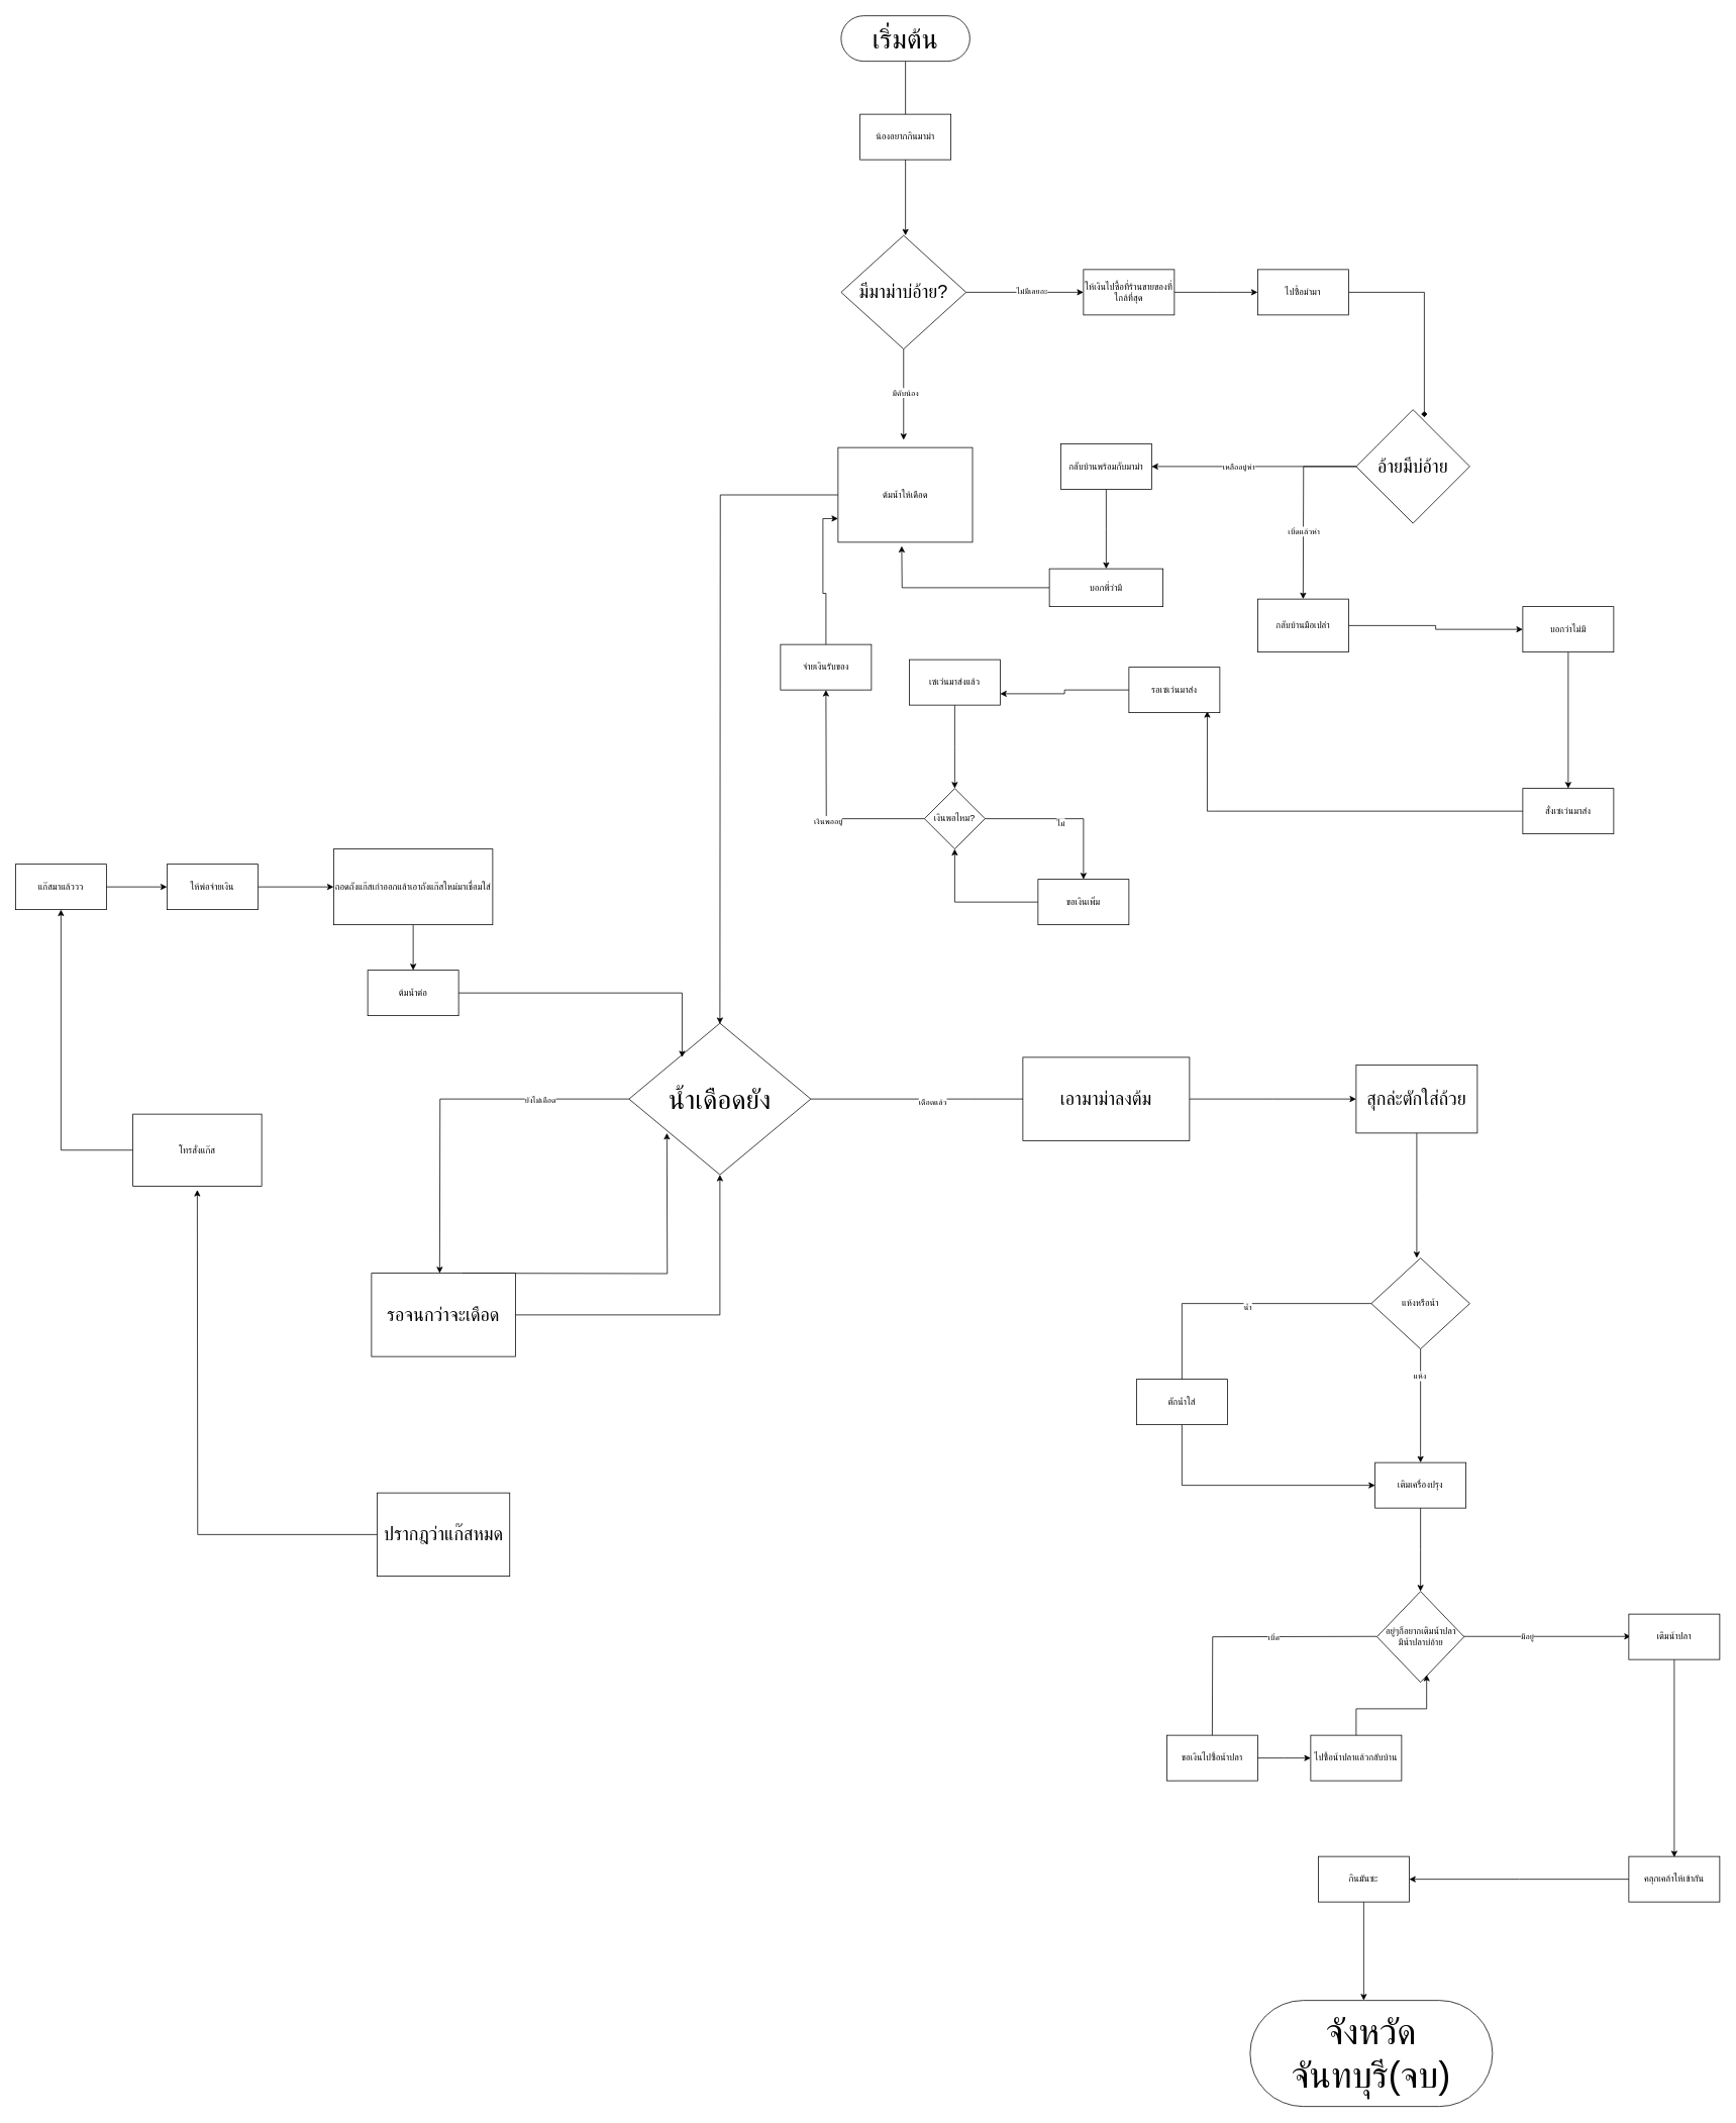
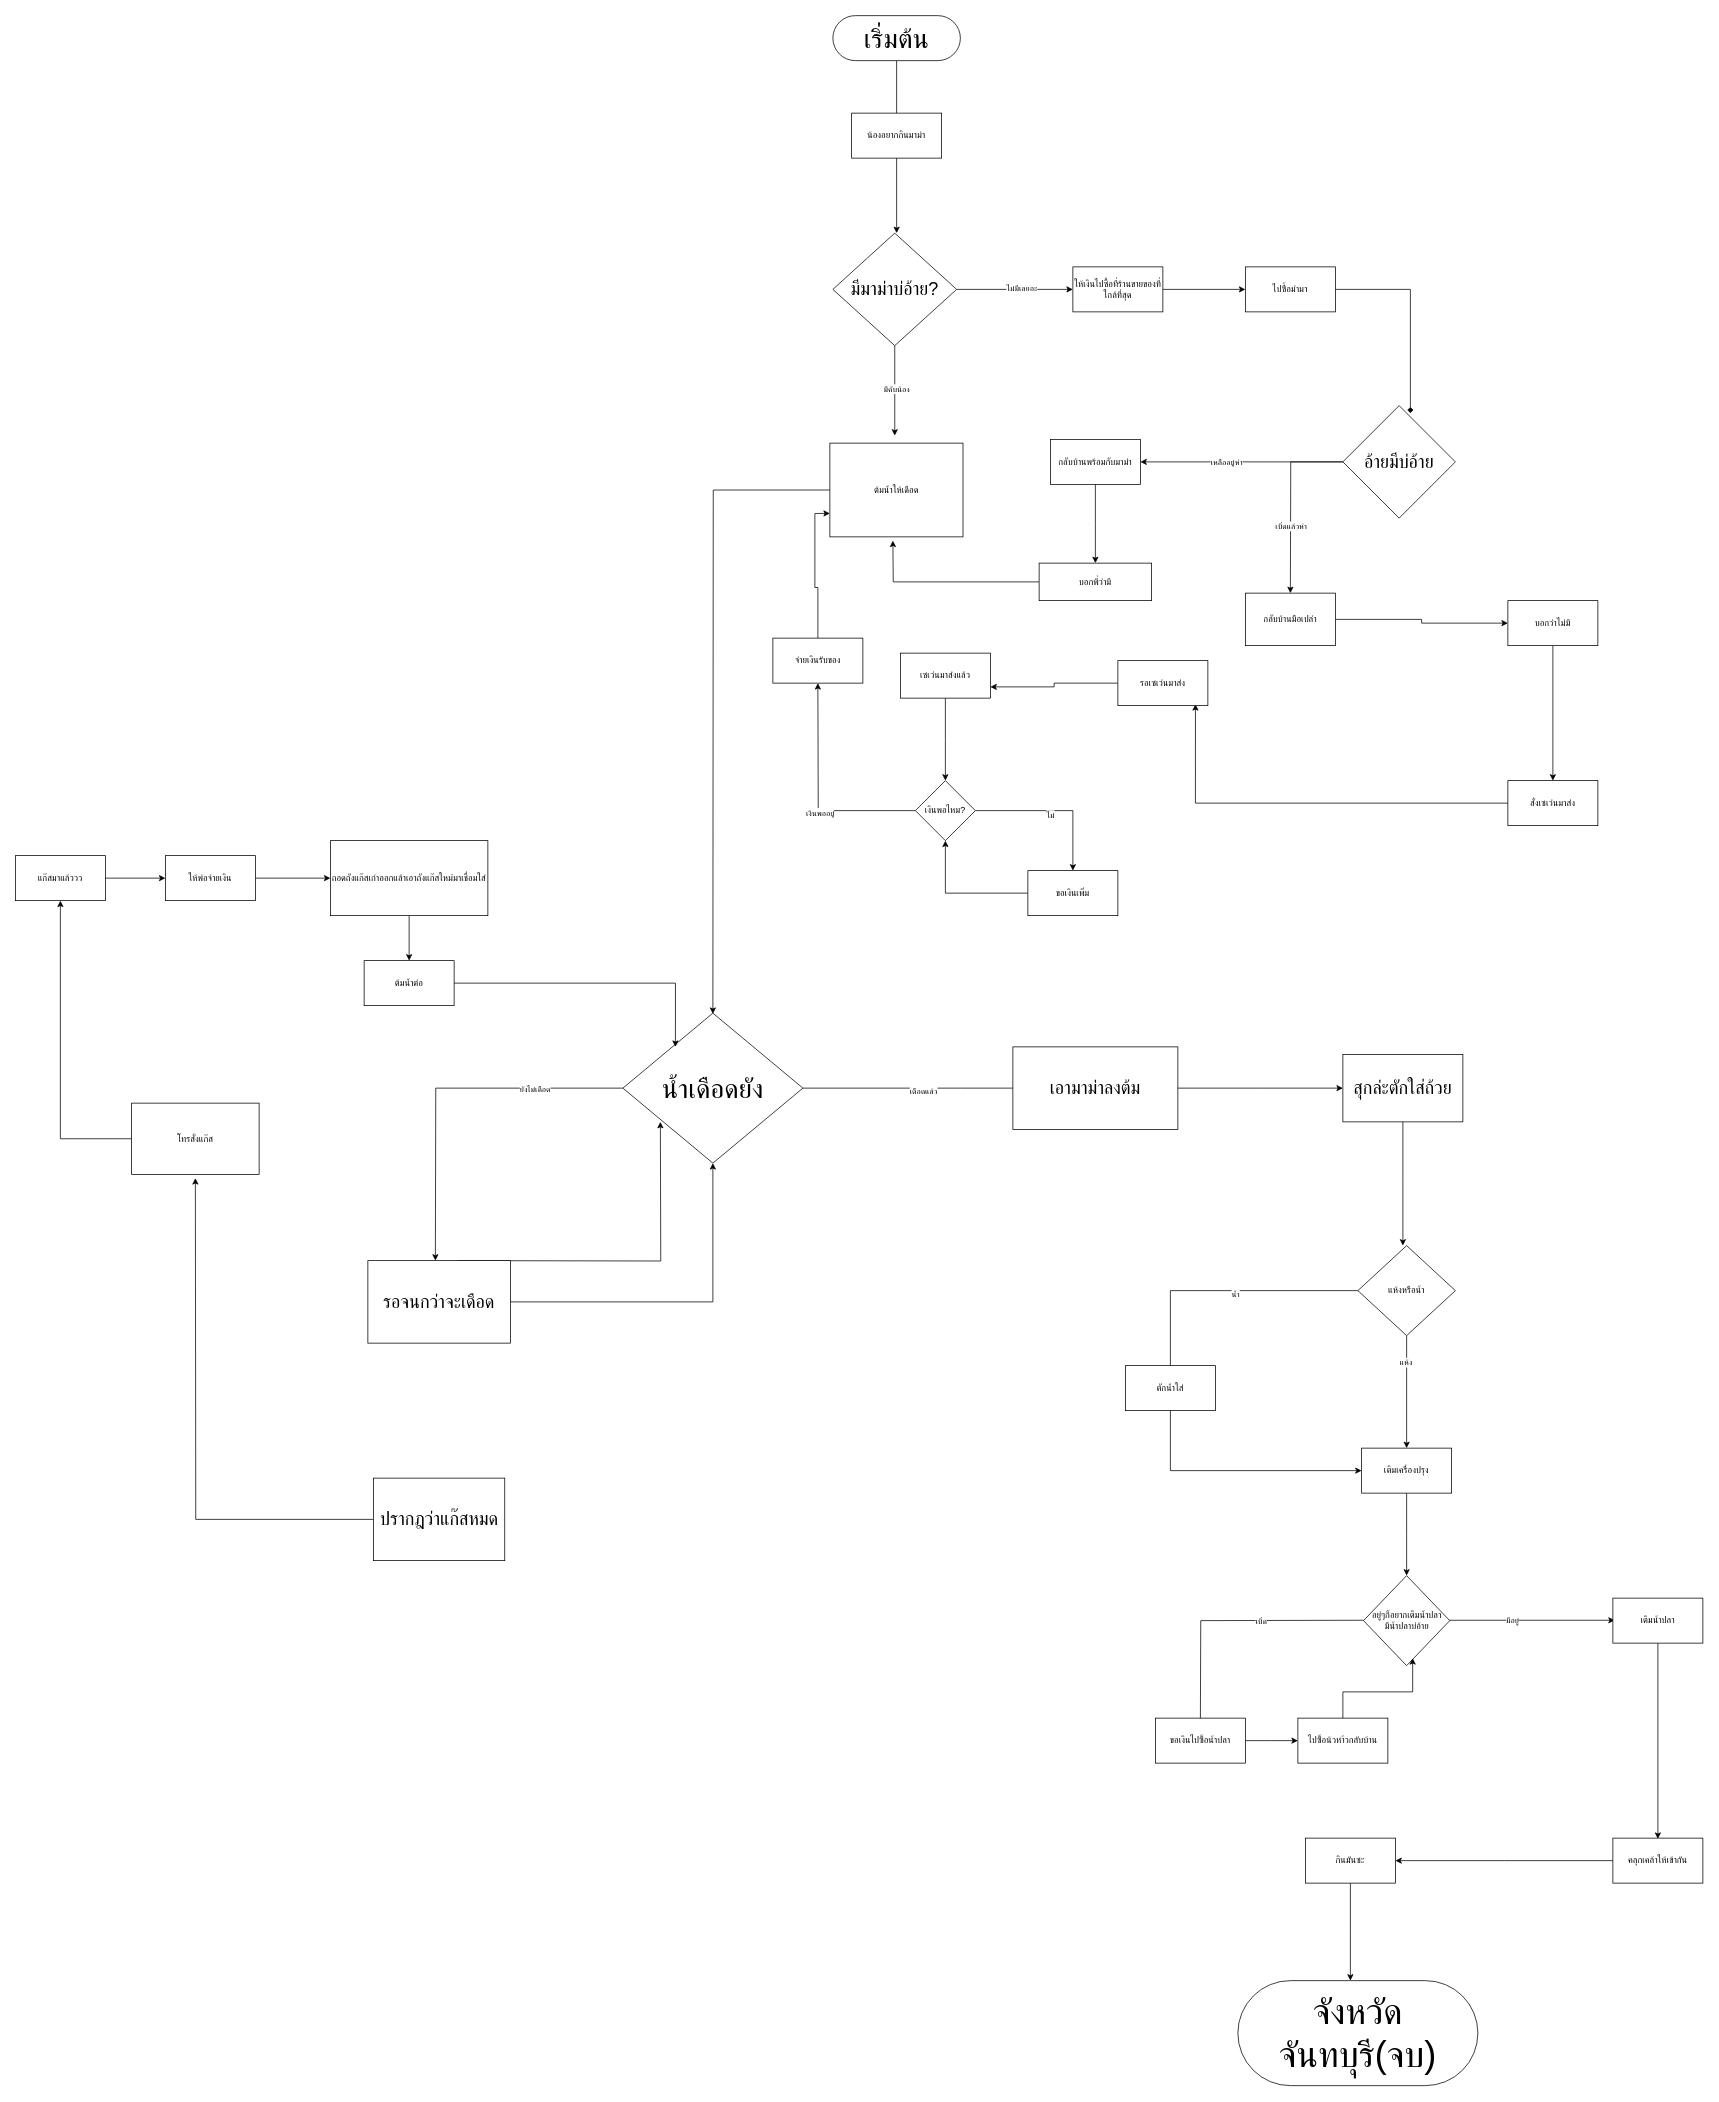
- <mxCell id="83" value="ไปซื้อน้ำปลาแล้วกลับบ้าน" style="rounded=0;whiteSpace=wrap;html=1;" vertex="1" parent="1"><mxGeometry x="1730" y="2290" width="120" height="60" as="geometry" /></mxCell>
+ <mxCell id="83" value="ไปซื้อน้วหำ้วกลับบ้าน" style="rounded=0;whiteSpace=wrap;html=1;" vertex="1" parent="1"><mxGeometry x="1730" y="2290" width="120" height="60" as="geometry" /></mxCell>
